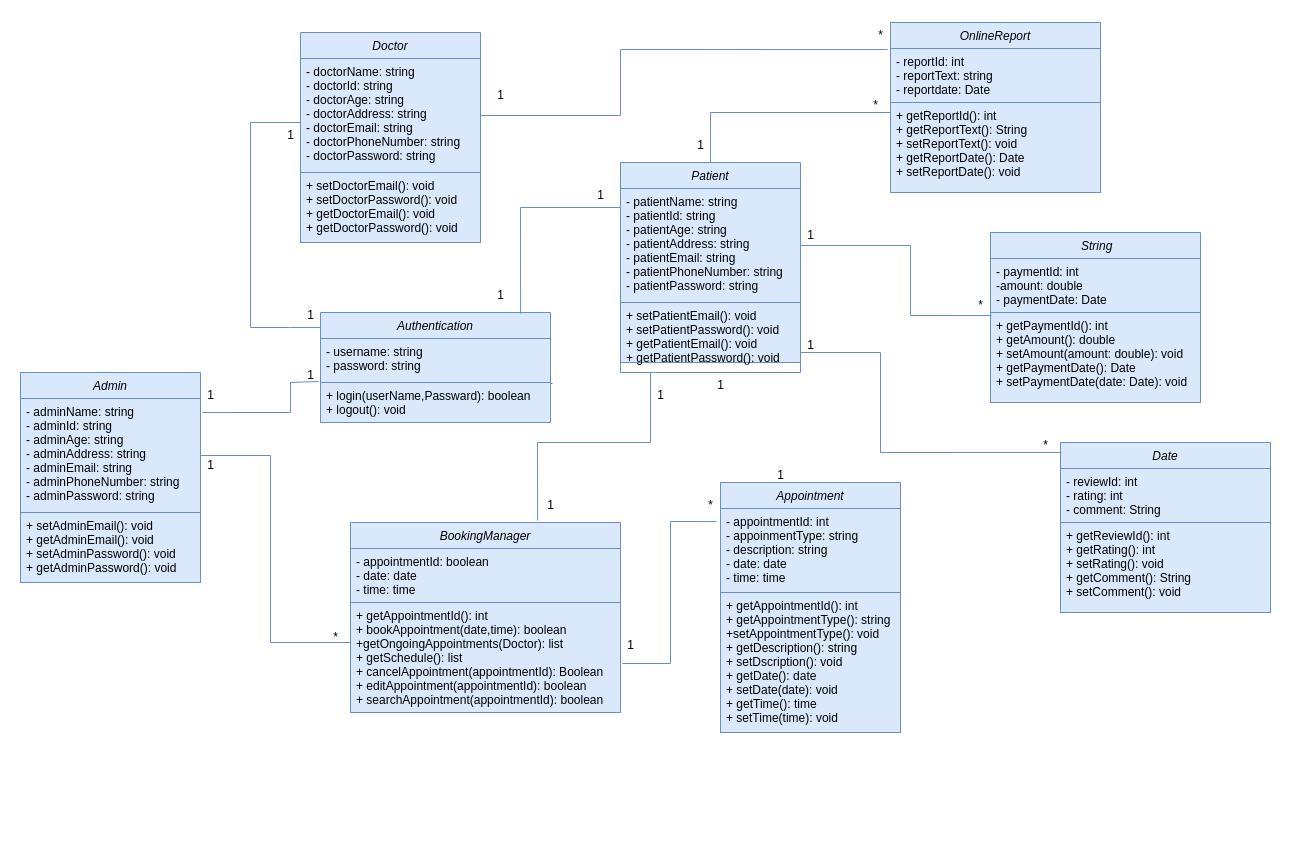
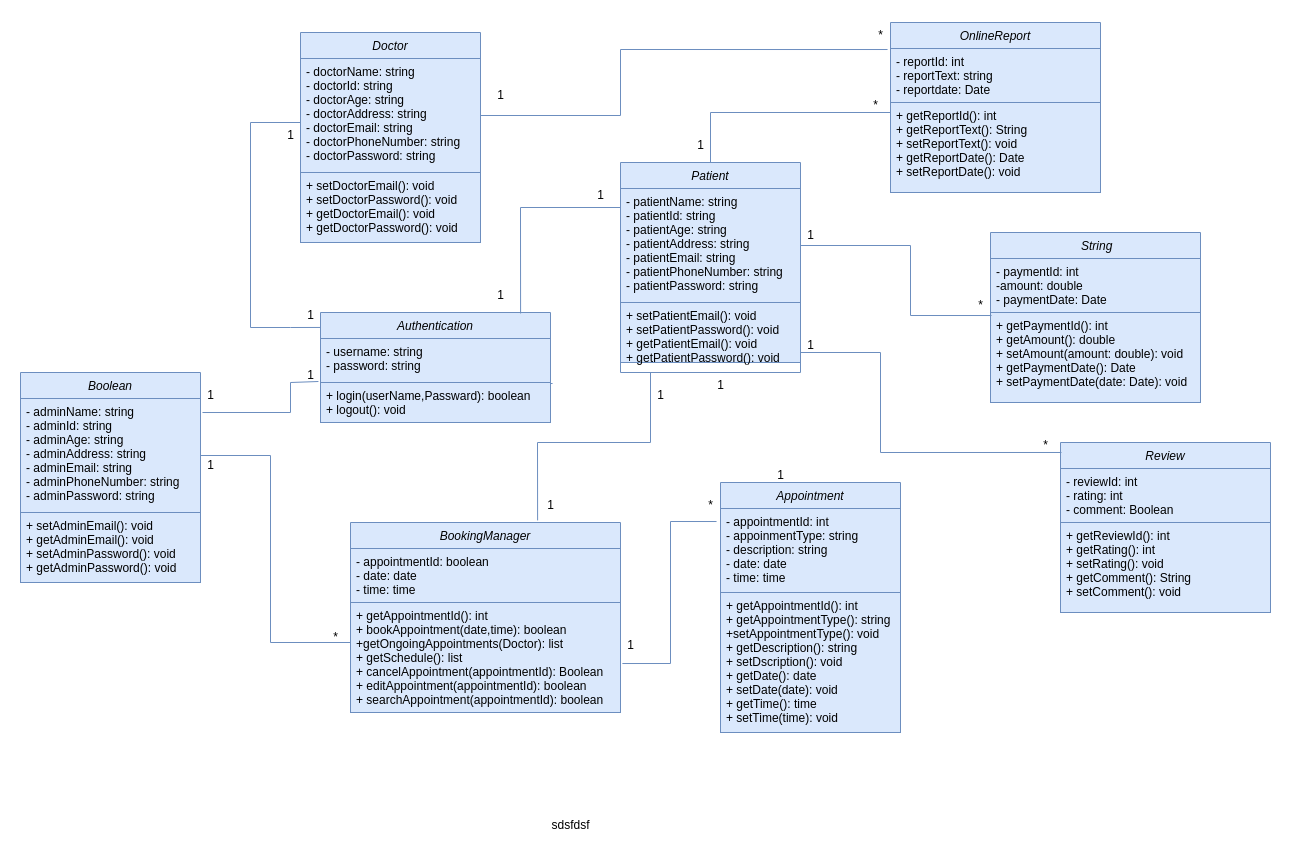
- <mxCell id="10" value="Admin" style="swimlane;fontStyle=2;align=center;verticalAlign=top;childLayout=stackLayout;horizontal=1;startSize=26;horizontalStack=0;resizeParent=1;resizeLast=0;collapsible=1;marginBottom=0;rounded=0;shadow=0;strokeWidth=1;strokeColor=#6c8ebf;fillColor=#dae8fc;" parent="1" vertex="1"><mxGeometry x="20" y="372" width="180" height="210" as="geometry"><mxRectangle x="230" y="140" width="160" height="26" as="alternateBounds" /></mxGeometry></mxCell>
+ <mxCell id="10" value="Boolean" style="swimlane;fontStyle=2;align=center;verticalAlign=top;childLayout=stackLayout;horizontal=1;startSize=26;horizontalStack=0;resizeParent=1;resizeLast=0;collapsible=1;marginBottom=0;rounded=0;shadow=0;strokeWidth=1;strokeColor=#6c8ebf;fillColor=#dae8fc;" parent="1" vertex="1"><mxGeometry x="20" y="372" width="180" height="210" as="geometry"><mxRectangle x="230" y="140" width="160" height="26" as="alternateBounds" /></mxGeometry></mxCell>
- <mxCell id="30" value="Date" style="swimlane;fontStyle=2;align=center;verticalAlign=top;childLayout=stackLayout;horizontal=1;startSize=26;horizontalStack=0;resizeParent=1;resizeLast=0;collapsible=1;marginBottom=0;rounded=0;shadow=0;strokeWidth=1;strokeColor=#6c8ebf;fillColor=#dae8fc;" parent="1" vertex="1"><mxGeometry x="1060" y="442" width="210" height="170" as="geometry"><mxRectangle x="230" y="140" width="160" height="26" as="alternateBounds" /></mxGeometry></mxCell>
+ <mxCell id="30" value="Review" style="swimlane;fontStyle=2;align=center;verticalAlign=top;childLayout=stackLayout;horizontal=1;startSize=26;horizontalStack=0;resizeParent=1;resizeLast=0;collapsible=1;marginBottom=0;rounded=0;shadow=0;strokeWidth=1;strokeColor=#6c8ebf;fillColor=#dae8fc;" parent="1" vertex="1"><mxGeometry x="1060" y="442" width="210" height="170" as="geometry"><mxRectangle x="230" y="140" width="160" height="26" as="alternateBounds" /></mxGeometry></mxCell>
- <mxCell id="32" value="- reviewId: int&#10;- rating: int&#10;- comment: String&#10;" style="text;align=left;verticalAlign=top;spacingLeft=4;spacingRight=4;overflow=hidden;rotatable=0;points=[[0,0.5],[1,0.5]];portConstraint=eastwest;strokeColor=#6c8ebf;fillColor=#dae8fc;" parent="30" vertex="1"><mxGeometry y="26" width="210" height="54" as="geometry" /></mxCell>
+ <mxCell id="32" value="- reviewId: int&#10;- rating: int&#10;- comment: Boolean&#10;" style="text;align=left;verticalAlign=top;spacingLeft=4;spacingRight=4;overflow=hidden;rotatable=0;points=[[0,0.5],[1,0.5]];portConstraint=eastwest;strokeColor=#6c8ebf;fillColor=#dae8fc;" parent="30" vertex="1"><mxGeometry y="26" width="210" height="54" as="geometry" /></mxCell>
+ <mxCell id="70" value="sdsfdsf" style="text;html=1;align=center;verticalAlign=middle;resizable=0;points=[];autosize=1;strokeColor=none;fillColor=none;" vertex="1" parent="1"><mxGeometry x="540" y="810" width="60" height="30" as="geometry" /></mxCell>
